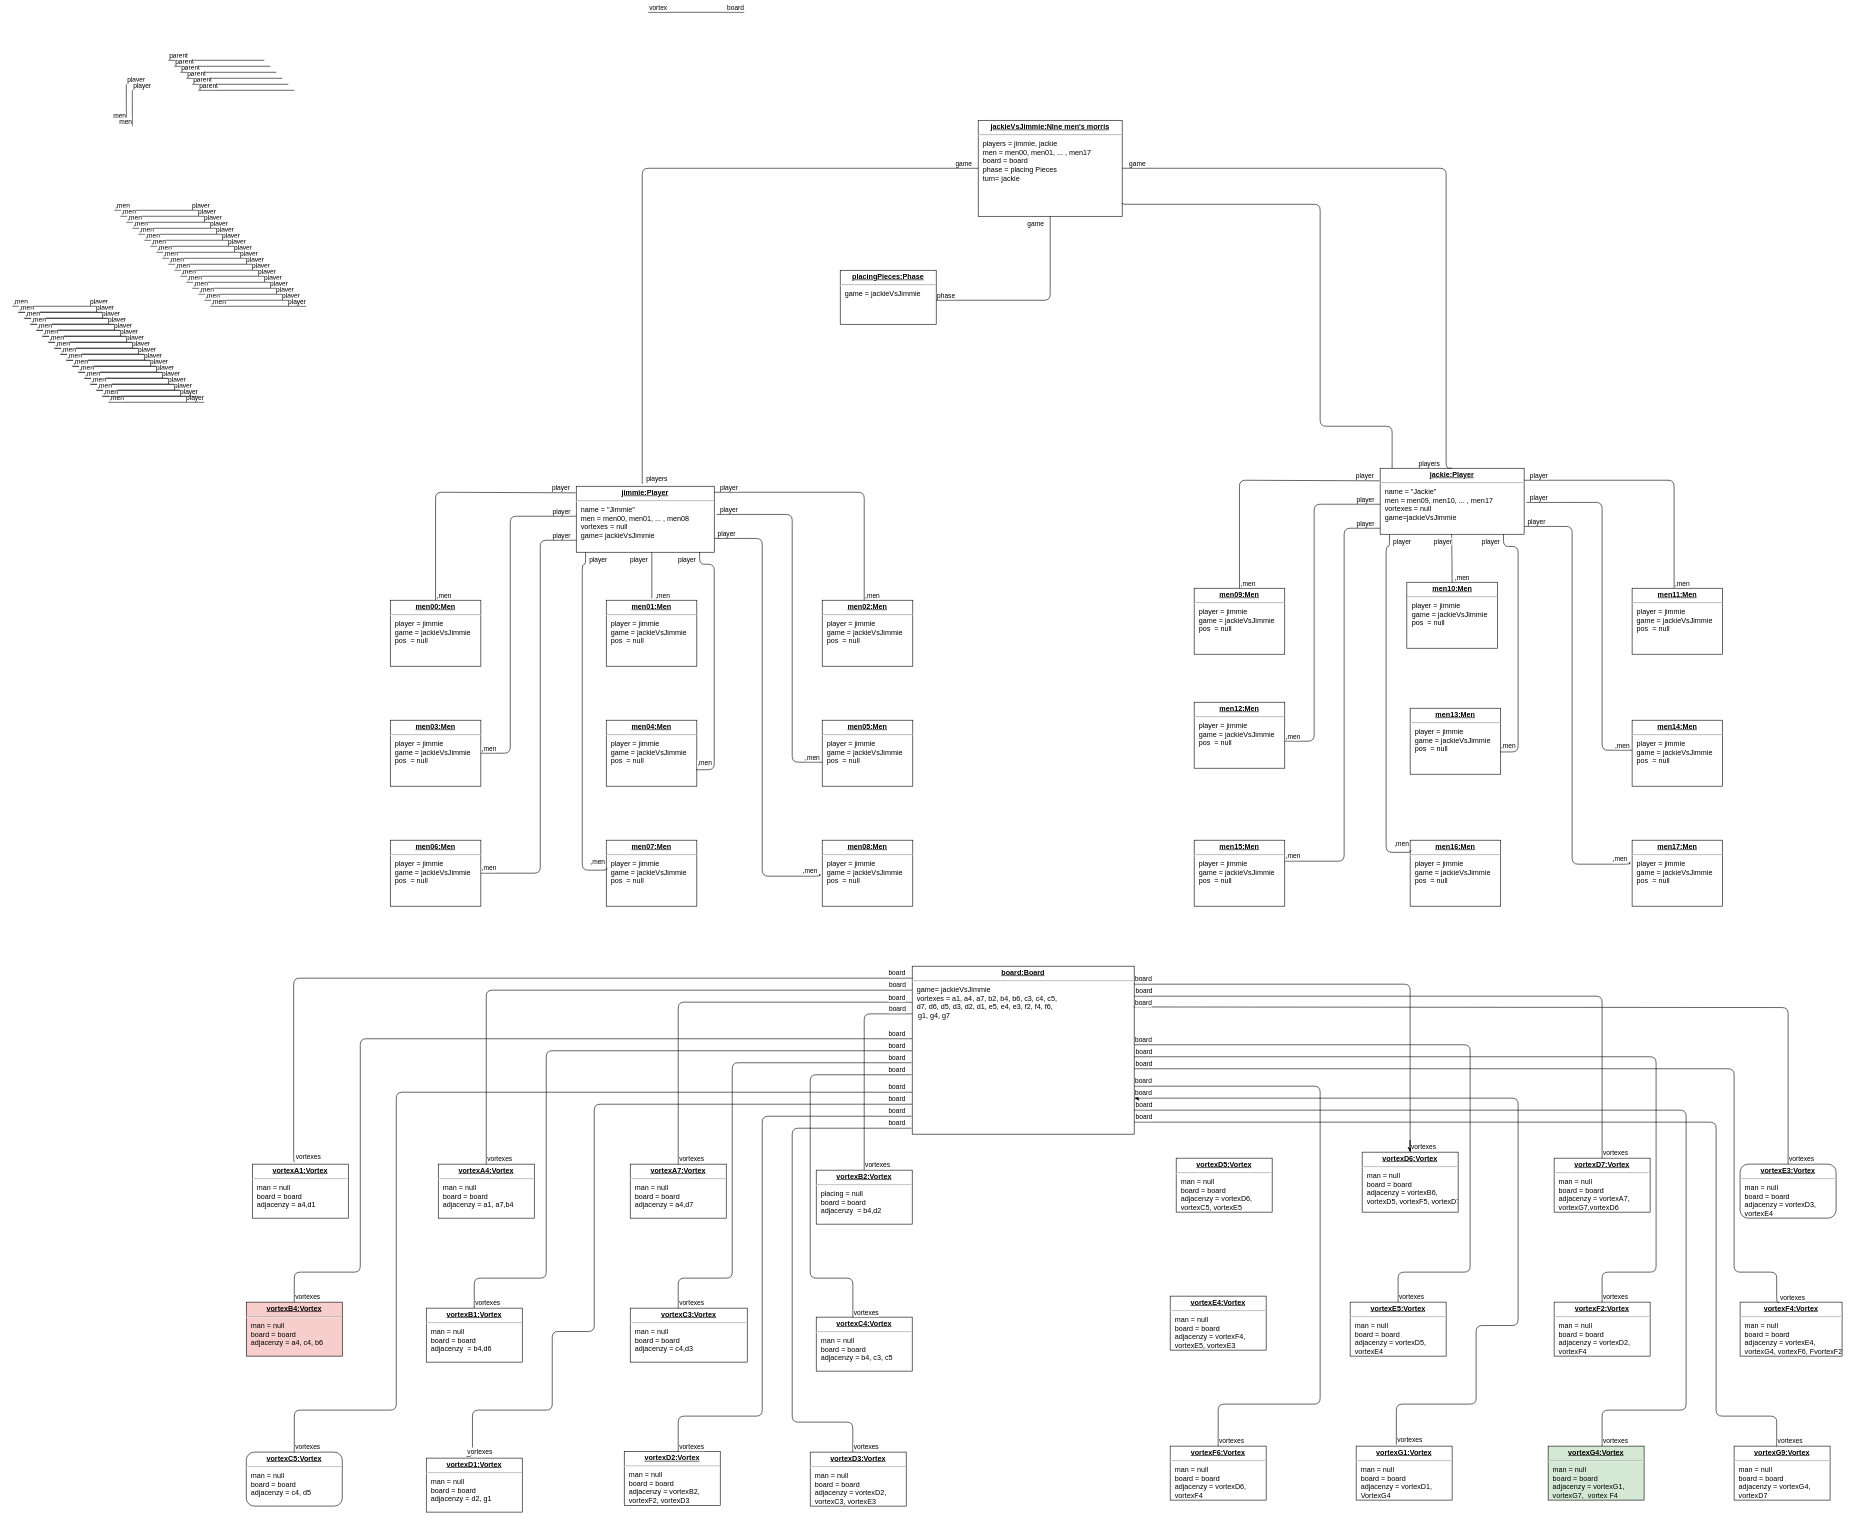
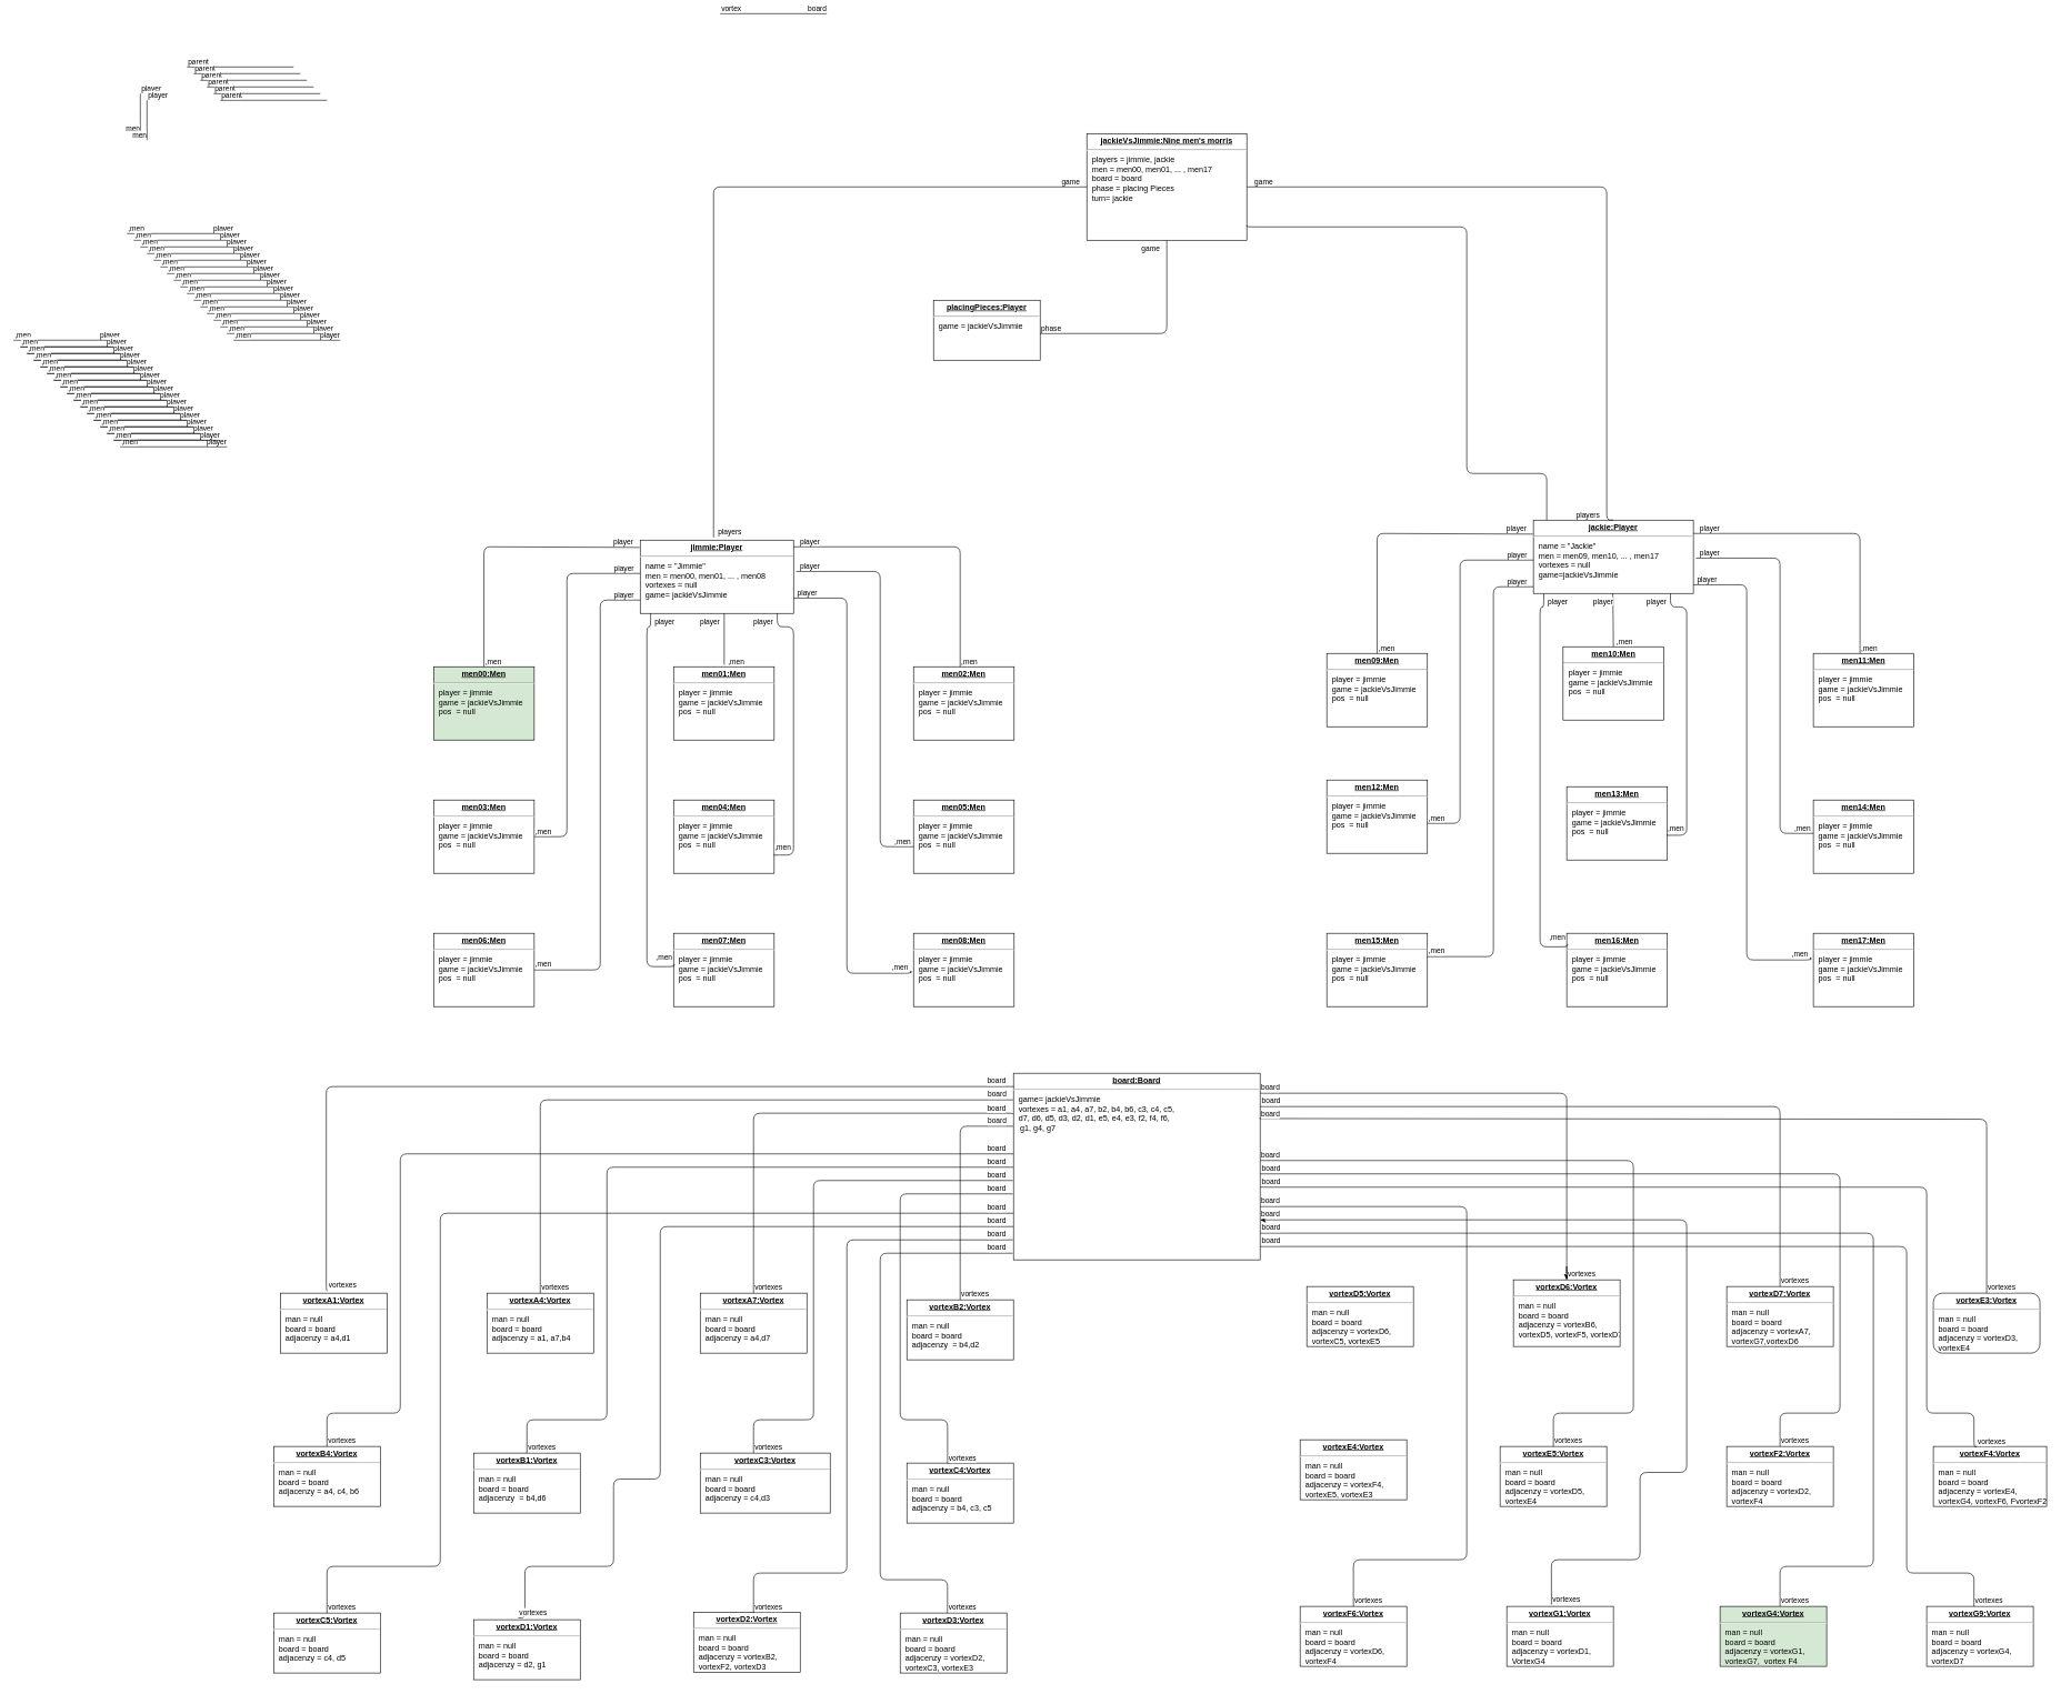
- <mxCell id="343" value="&lt;p style=&quot;margin: 0px ; margin-top: 4px ; text-align: center ; text-decoration: underline&quot;&gt;&lt;b&gt;placingPieces:Phase&lt;/b&gt;&lt;/p&gt;&lt;hr&gt;&lt;p style=&quot;margin: 0px ; margin-left: 8px&quot;&gt;game = jackieVsJimmie &lt;br&gt;&lt;br&gt;&lt;br&gt;&lt;/p&gt;" style="verticalAlign=top;align=left;overflow=fill;fontSize=12;fontFamily=Helvetica;html=1;" vertex="1" parent="1"><mxGeometry x="1400" y="450" width="160" height="90" as="geometry" /></mxCell>
+ <mxCell id="343" value="&lt;p style=&quot;margin: 0px ; margin-top: 4px ; text-align: center ; text-decoration: underline&quot;&gt;&lt;b&gt;placingPieces:Player&lt;/b&gt;&lt;/p&gt;&lt;hr&gt;&lt;p style=&quot;margin: 0px ; margin-left: 8px&quot;&gt;game = jackieVsJimmie &lt;br&gt;&lt;br&gt;&lt;br&gt;&lt;/p&gt;" style="verticalAlign=top;align=left;overflow=fill;fontSize=12;fontFamily=Helvetica;html=1;" vertex="1" parent="1"><mxGeometry x="1400" y="450" width="160" height="90" as="geometry" /></mxCell>
- <mxCell id="5" value="&lt;p style=&quot;margin: 0px ; margin-top: 4px ; text-align: center ; text-decoration: underline&quot;&gt;&lt;b&gt;men00:Men&lt;/b&gt;&lt;/p&gt;&lt;hr&gt;&lt;p style=&quot;margin: 0px ; margin-left: 8px&quot;&gt;player = jimmie&lt;br&gt;game = jackieVsJimmie&lt;br&gt;pos&amp;nbsp; = null&lt;/p&gt;&lt;p style=&quot;margin: 0px ; margin-left: 8px&quot;&gt;&lt;br&gt;&lt;/p&gt;" style="verticalAlign=top;align=left;overflow=fill;fontSize=12;fontFamily=Helvetica;html=1;" vertex="1" parent="1"><mxGeometry x="650" y="1000" width="151" height="110" as="geometry" /></mxCell>
+ <mxCell id="5" value="&lt;p style=&quot;margin: 0px ; margin-top: 4px ; text-align: center ; text-decoration: underline&quot;&gt;&lt;b&gt;men00:Men&lt;/b&gt;&lt;/p&gt;&lt;hr&gt;&lt;p style=&quot;margin: 0px ; margin-left: 8px&quot;&gt;player = jimmie&lt;br&gt;game = jackieVsJimmie&lt;br&gt;pos&amp;nbsp; = null&lt;/p&gt;&lt;p style=&quot;margin: 0px ; margin-left: 8px&quot;&gt;&lt;br&gt;&lt;/p&gt;" style="verticalAlign=top;align=left;overflow=fill;fontSize=12;fontFamily=Helvetica;html=1;fillColor=#d5e8d4;" vertex="1" parent="1"><mxGeometry x="650" y="1000" width="151" height="110" as="geometry" /></mxCell>
- <mxCell id="255" value="&lt;p style=&quot;margin: 0px ; margin-top: 4px ; text-align: center ; text-decoration: underline&quot;&gt;&lt;b&gt;vortexB2:Vortex&lt;/b&gt;&lt;/p&gt;&lt;hr&gt;&lt;p style=&quot;margin: 0px ; margin-left: 8px&quot;&gt;placing = null&lt;br&gt;board = board&lt;br&gt;adjacenzy&amp;nbsp; = b4,d2 &lt;br&gt;&lt;/p&gt;" style="verticalAlign=top;align=left;overflow=fill;fontSize=12;fontFamily=Helvetica;html=1;" vertex="1" parent="1"><mxGeometry x="1360" y="1950" width="160" height="90" as="geometry" /></mxCell>
+ <mxCell id="255" value="&lt;p style=&quot;margin: 0px ; margin-top: 4px ; text-align: center ; text-decoration: underline&quot;&gt;&lt;b&gt;vortexB2:Vortex&lt;/b&gt;&lt;/p&gt;&lt;hr&gt;&lt;p style=&quot;margin: 0px ; margin-left: 8px&quot;&gt;man = null&lt;br&gt;board = board&lt;br&gt;adjacenzy&amp;nbsp; = b4,d2 &lt;br&gt;&lt;/p&gt;" style="verticalAlign=top;align=left;overflow=fill;fontSize=12;fontFamily=Helvetica;html=1;" vertex="1" parent="1"><mxGeometry x="1360" y="1950" width="160" height="90" as="geometry" /></mxCell>
- <mxCell id="256" value="&lt;p style=&quot;margin: 0px ; margin-top: 4px ; text-align: center ; text-decoration: underline&quot;&gt;&lt;b&gt;vortexB4:Vortex&lt;/b&gt;&lt;/p&gt;&lt;hr&gt;&lt;p style=&quot;margin: 0px ; margin-left: 8px&quot;&gt;man = null&lt;br&gt;board = board&lt;br&gt;adjacenzy = a4, c4, b6&lt;br&gt;&lt;/p&gt;" style="verticalAlign=top;align=left;overflow=fill;fontSize=12;fontFamily=Helvetica;html=1;fillColor=#f8cecc;" vertex="1" parent="1"><mxGeometry x="410" y="2170" width="160" height="90" as="geometry" /></mxCell>
+ <mxCell id="256" value="&lt;p style=&quot;margin: 0px ; margin-top: 4px ; text-align: center ; text-decoration: underline&quot;&gt;&lt;b&gt;vortexB4:Vortex&lt;/b&gt;&lt;/p&gt;&lt;hr&gt;&lt;p style=&quot;margin: 0px ; margin-left: 8px&quot;&gt;man = null&lt;br&gt;board = board&lt;br&gt;adjacenzy = a4, c4, b6&lt;br&gt;&lt;/p&gt;" style="verticalAlign=top;align=left;overflow=fill;fontSize=12;fontFamily=Helvetica;html=1;" vertex="1" parent="1"><mxGeometry x="410" y="2170" width="160" height="90" as="geometry" /></mxCell>
- <mxCell id="260" value="&lt;p style=&quot;margin: 0px ; margin-top: 4px ; text-align: center ; text-decoration: underline&quot;&gt;&lt;b&gt;vortexC5:Vortex&lt;/b&gt;&lt;/p&gt;&lt;hr&gt;&lt;p style=&quot;margin: 0px ; margin-left: 8px&quot;&gt;man = null&lt;br&gt;board = board&lt;br&gt;adjacenzy = c4, d5&lt;br&gt;&lt;/p&gt;" style="verticalAlign=top;align=left;overflow=fill;fontSize=12;fontFamily=Helvetica;html=1;rounded=1;" vertex="1" parent="1"><mxGeometry x="410" y="2420" width="160" height="90" as="geometry" /></mxCell>
+ <mxCell id="260" value="&lt;p style=&quot;margin: 0px ; margin-top: 4px ; text-align: center ; text-decoration: underline&quot;&gt;&lt;b&gt;vortexC5:Vortex&lt;/b&gt;&lt;/p&gt;&lt;hr&gt;&lt;p style=&quot;margin: 0px ; margin-left: 8px&quot;&gt;man = null&lt;br&gt;board = board&lt;br&gt;adjacenzy = c4, d5&lt;br&gt;&lt;/p&gt;" style="verticalAlign=top;align=left;overflow=fill;fontSize=12;fontFamily=Helvetica;html=1;" vertex="1" parent="1"><mxGeometry x="410" y="2420" width="160" height="90" as="geometry" /></mxCell>
